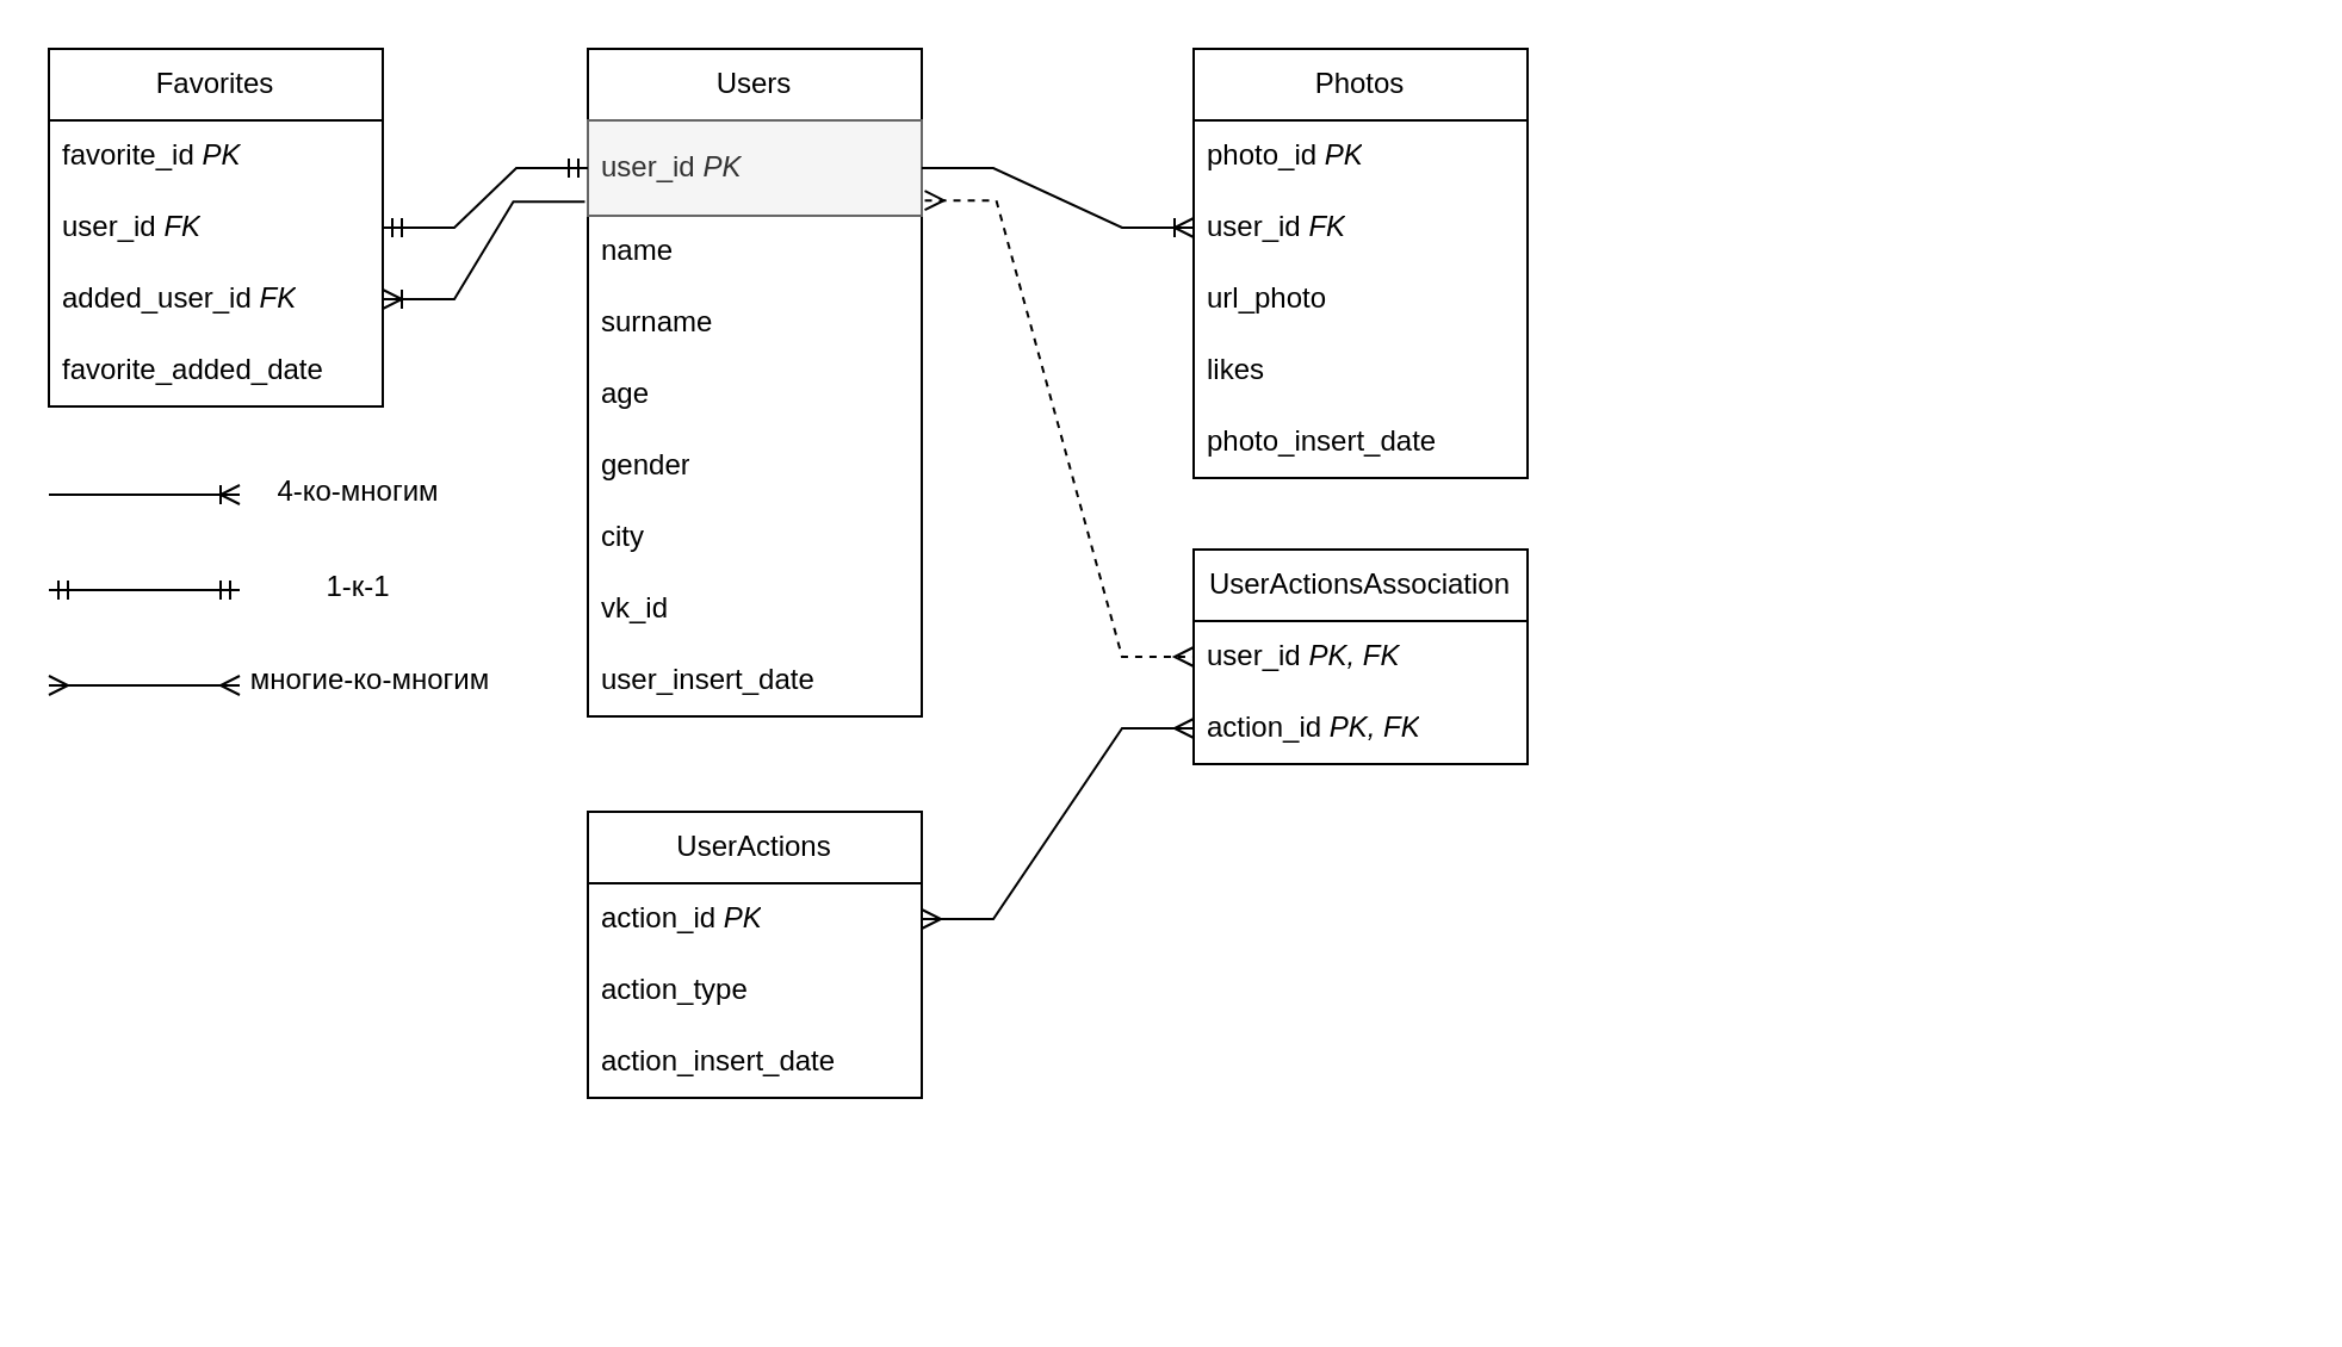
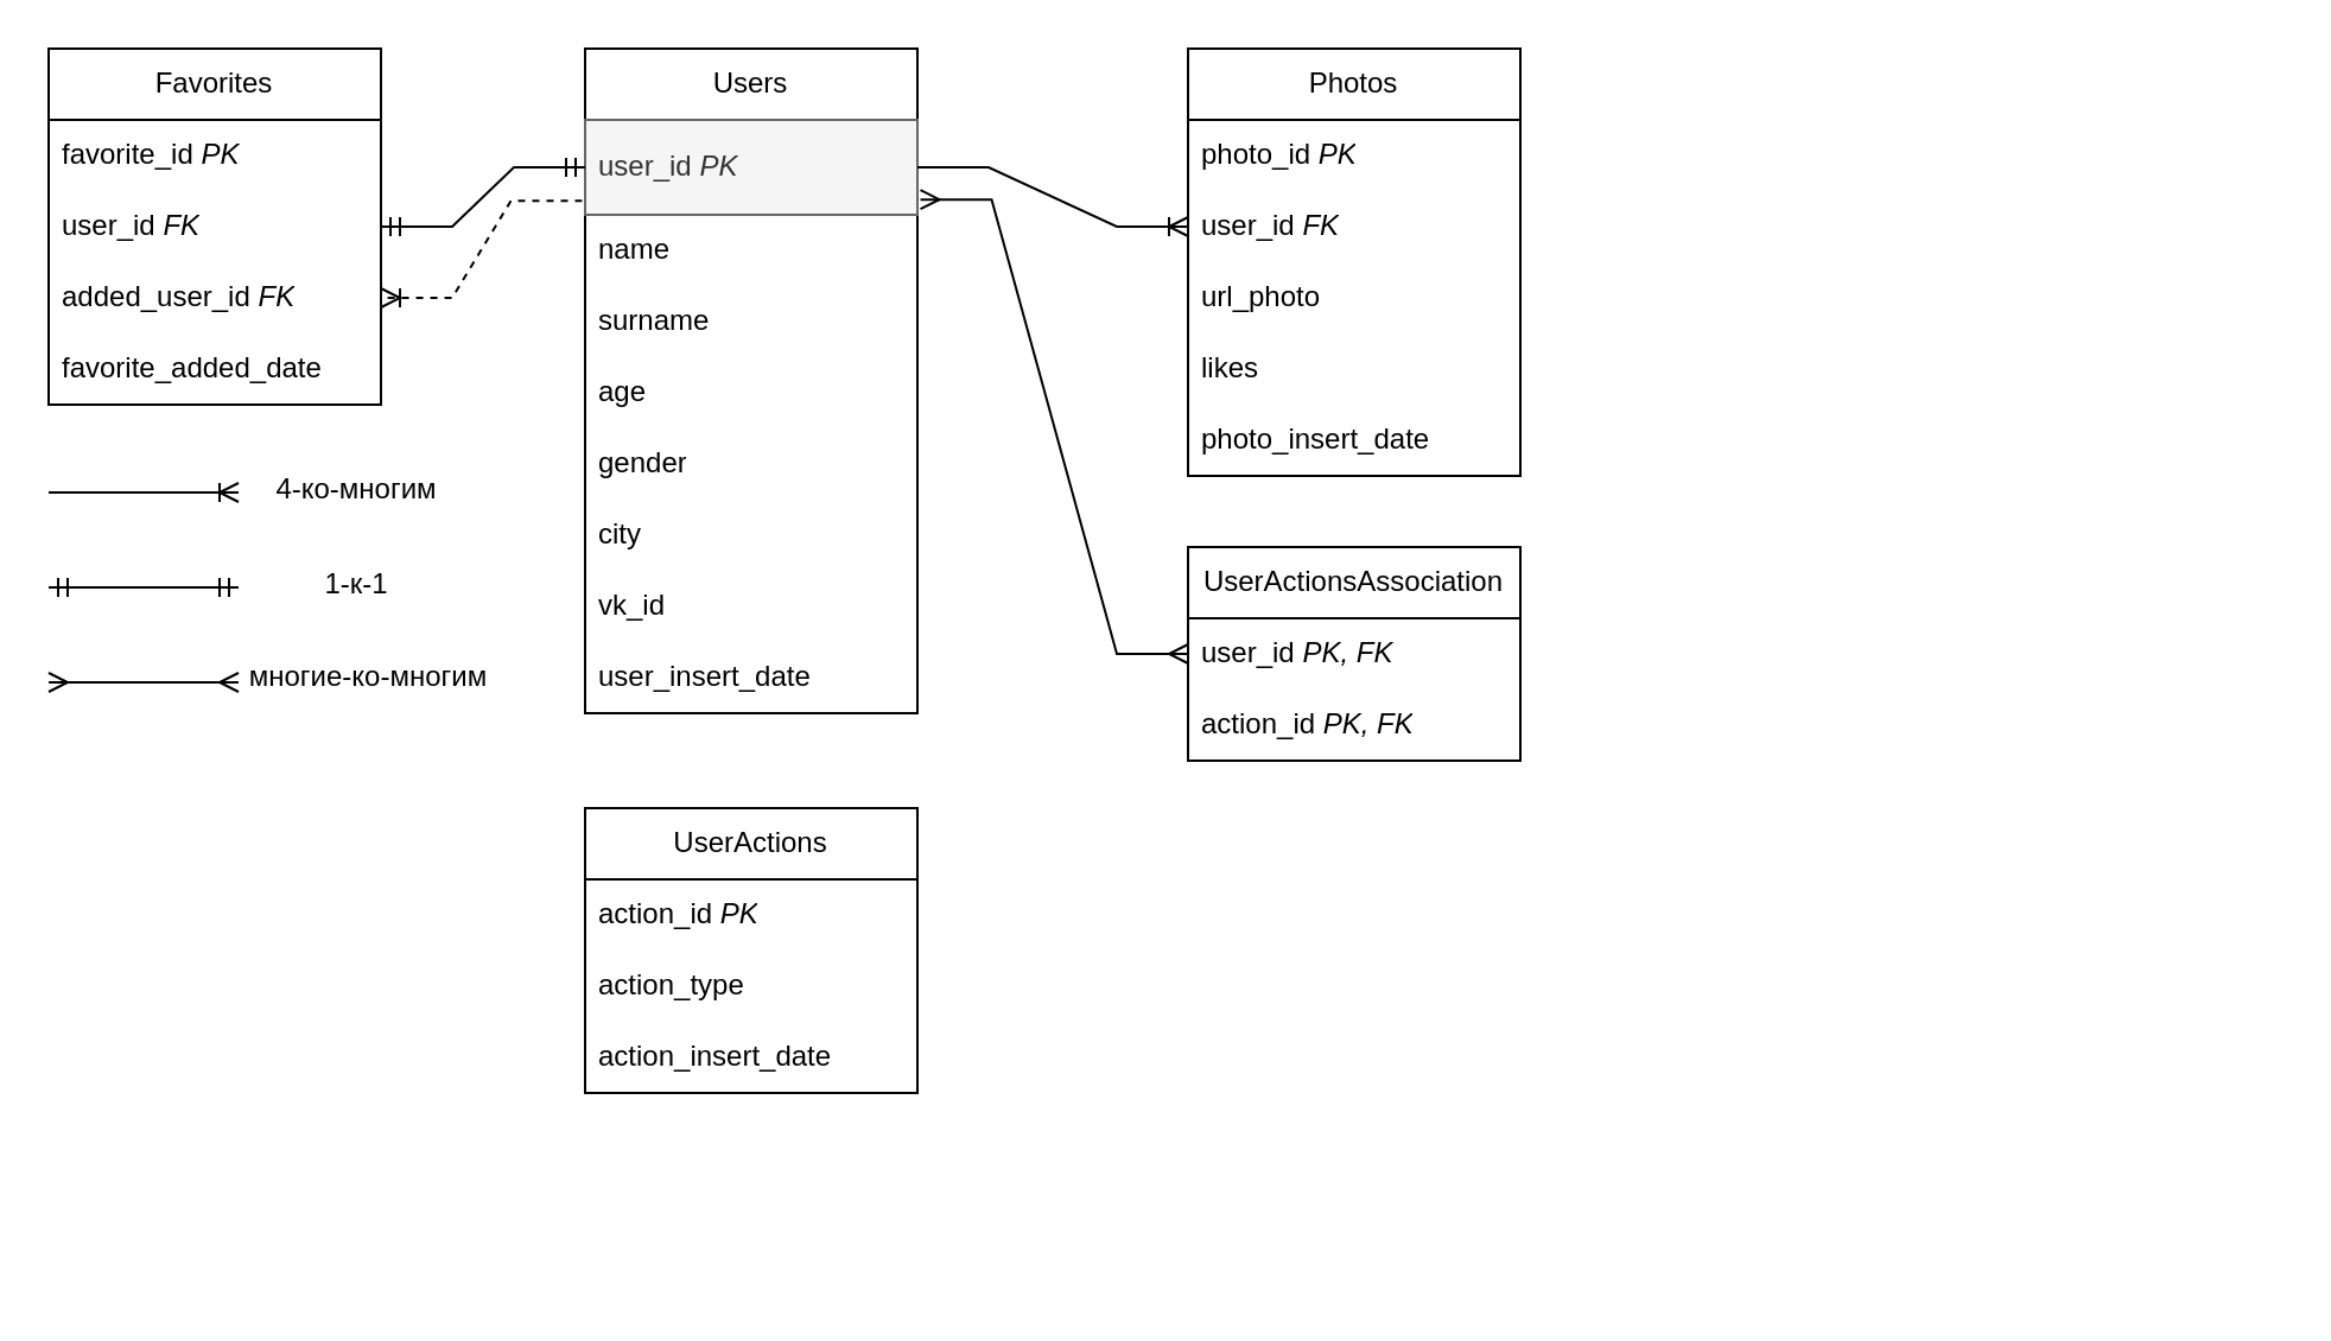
- <mxCell id="28" value="" style="edgeStyle=entityRelationEdgeStyle;fontSize=12;html=1;endArrow=ERoneToMany;rounded=0;entryX=1;entryY=0.5;entryDx=0;entryDy=0;exitX=-0.009;exitY=0.853;exitDx=0;exitDy=0;exitPerimeter=0;" edge="1" parent="1" source="3" target="20"><mxGeometry width="100" height="100" relative="1" as="geometry"><mxPoint x="210" y="120" as="sourcePoint" /><mxPoint x="160" y="220" as="targetPoint" /></mxGeometry></mxCell>
+ <mxCell id="28" value="" style="edgeStyle=entityRelationEdgeStyle;fontSize=12;html=1;endArrow=ERoneToMany;rounded=0;entryX=1;entryY=0.5;entryDx=0;entryDy=0;exitX=-0.009;exitY=0.853;exitDx=0;exitDy=0;exitPerimeter=0;dashed=1;" edge="1" parent="1" source="3" target="20"><mxGeometry width="100" height="100" relative="1" as="geometry"><mxPoint x="210" y="120" as="sourcePoint" /><mxPoint x="160" y="220" as="targetPoint" /></mxGeometry></mxCell>
- <mxCell id="38" value="" style="edgeStyle=entityRelationEdgeStyle;fontSize=12;html=1;endArrow=ERmany;startArrow=ERmany;rounded=0;entryX=0;entryY=0.5;entryDx=0;entryDy=0;exitX=1.009;exitY=0.84;exitDx=0;exitDy=0;exitPerimeter=0;dashed=1;" edge="1" parent="1" source="3" target="36"><mxGeometry width="100" height="100" relative="1" as="geometry"><mxPoint x="470" y="400" as="sourcePoint" /><mxPoint x="550" y="400" as="targetPoint" /></mxGeometry></mxCell>
+ <mxCell id="38" value="" style="edgeStyle=entityRelationEdgeStyle;fontSize=12;html=1;endArrow=ERmany;startArrow=ERmany;rounded=0;entryX=0;entryY=0.5;entryDx=0;entryDy=0;exitX=1.009;exitY=0.84;exitDx=0;exitDy=0;exitPerimeter=0;" edge="1" parent="1" source="3" target="36"><mxGeometry width="100" height="100" relative="1" as="geometry"><mxPoint x="470" y="400" as="sourcePoint" /><mxPoint x="550" y="400" as="targetPoint" /></mxGeometry></mxCell>
- <mxCell id="39" value="" style="edgeStyle=entityRelationEdgeStyle;fontSize=12;html=1;endArrow=ERmany;startArrow=ERmany;rounded=0;exitX=1;exitY=0.5;exitDx=0;exitDy=0;entryX=0;entryY=0.5;entryDx=0;entryDy=0;" edge="1" parent="1" source="23" target="37"><mxGeometry width="100" height="100" relative="1" as="geometry"><mxPoint x="430" y="410" as="sourcePoint" /><mxPoint x="510" y="410" as="targetPoint" /><Array as="points"><mxPoint x="960" y="543" /></Array></mxGeometry></mxCell>
